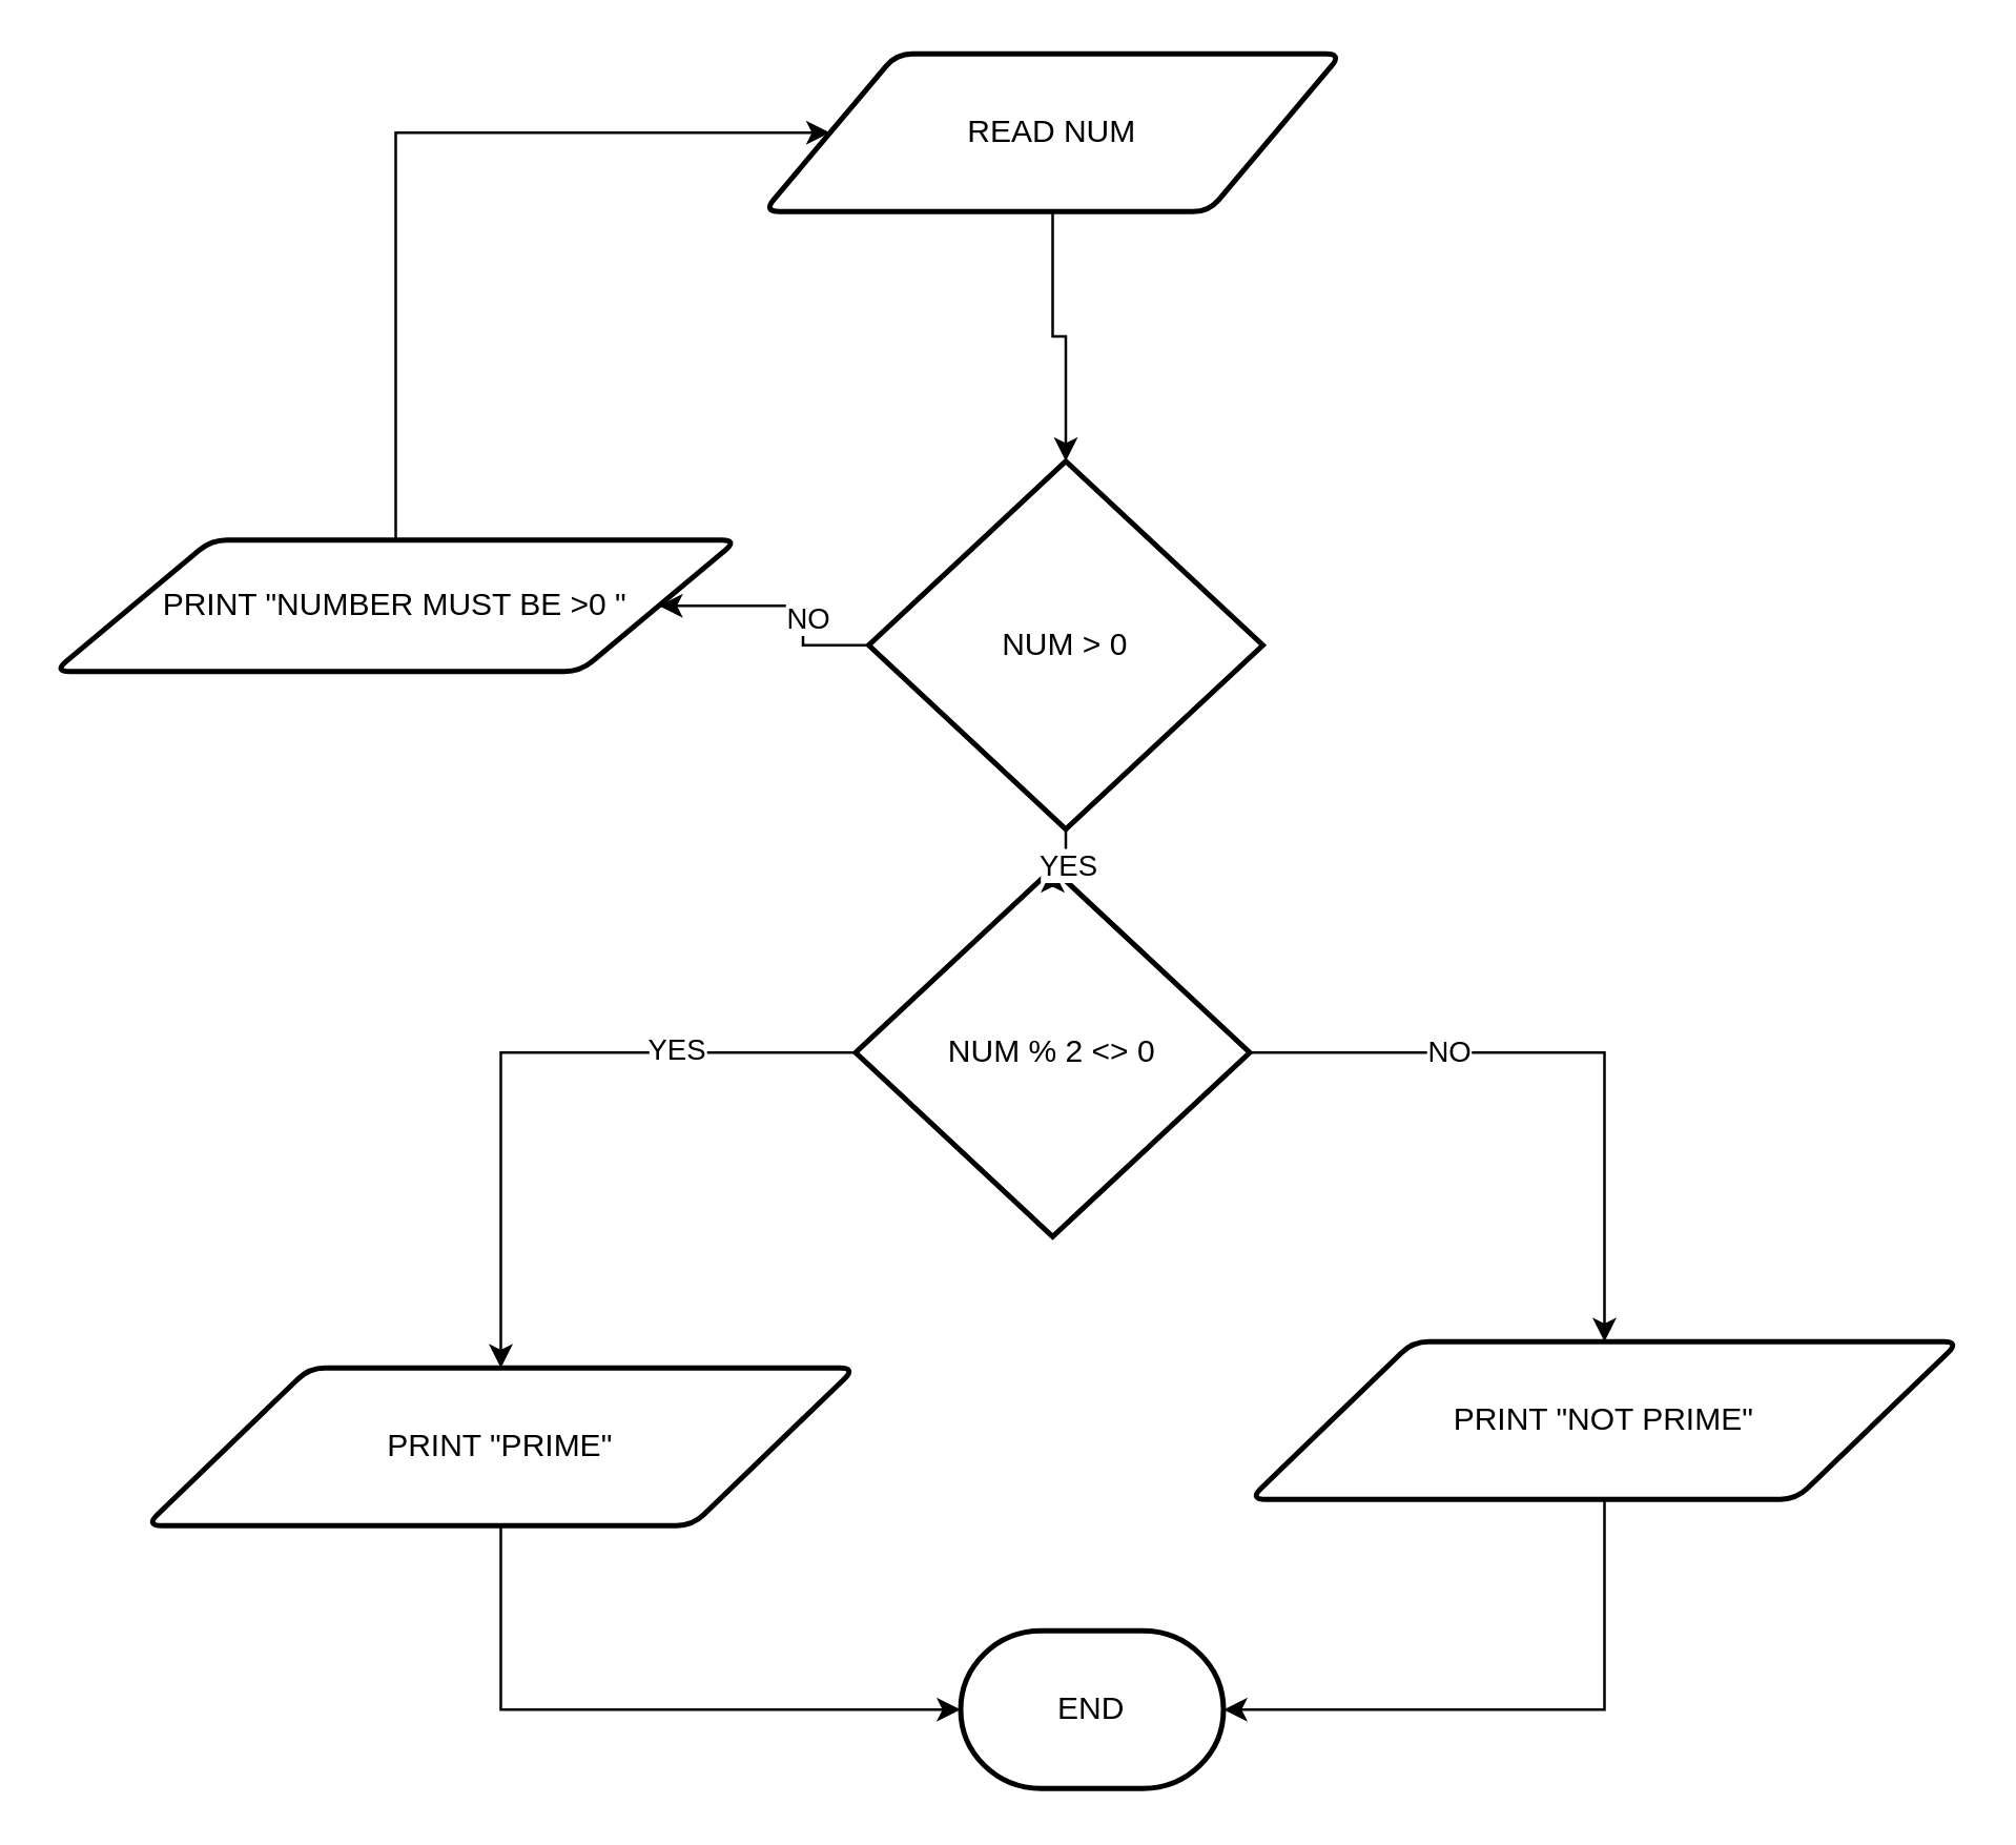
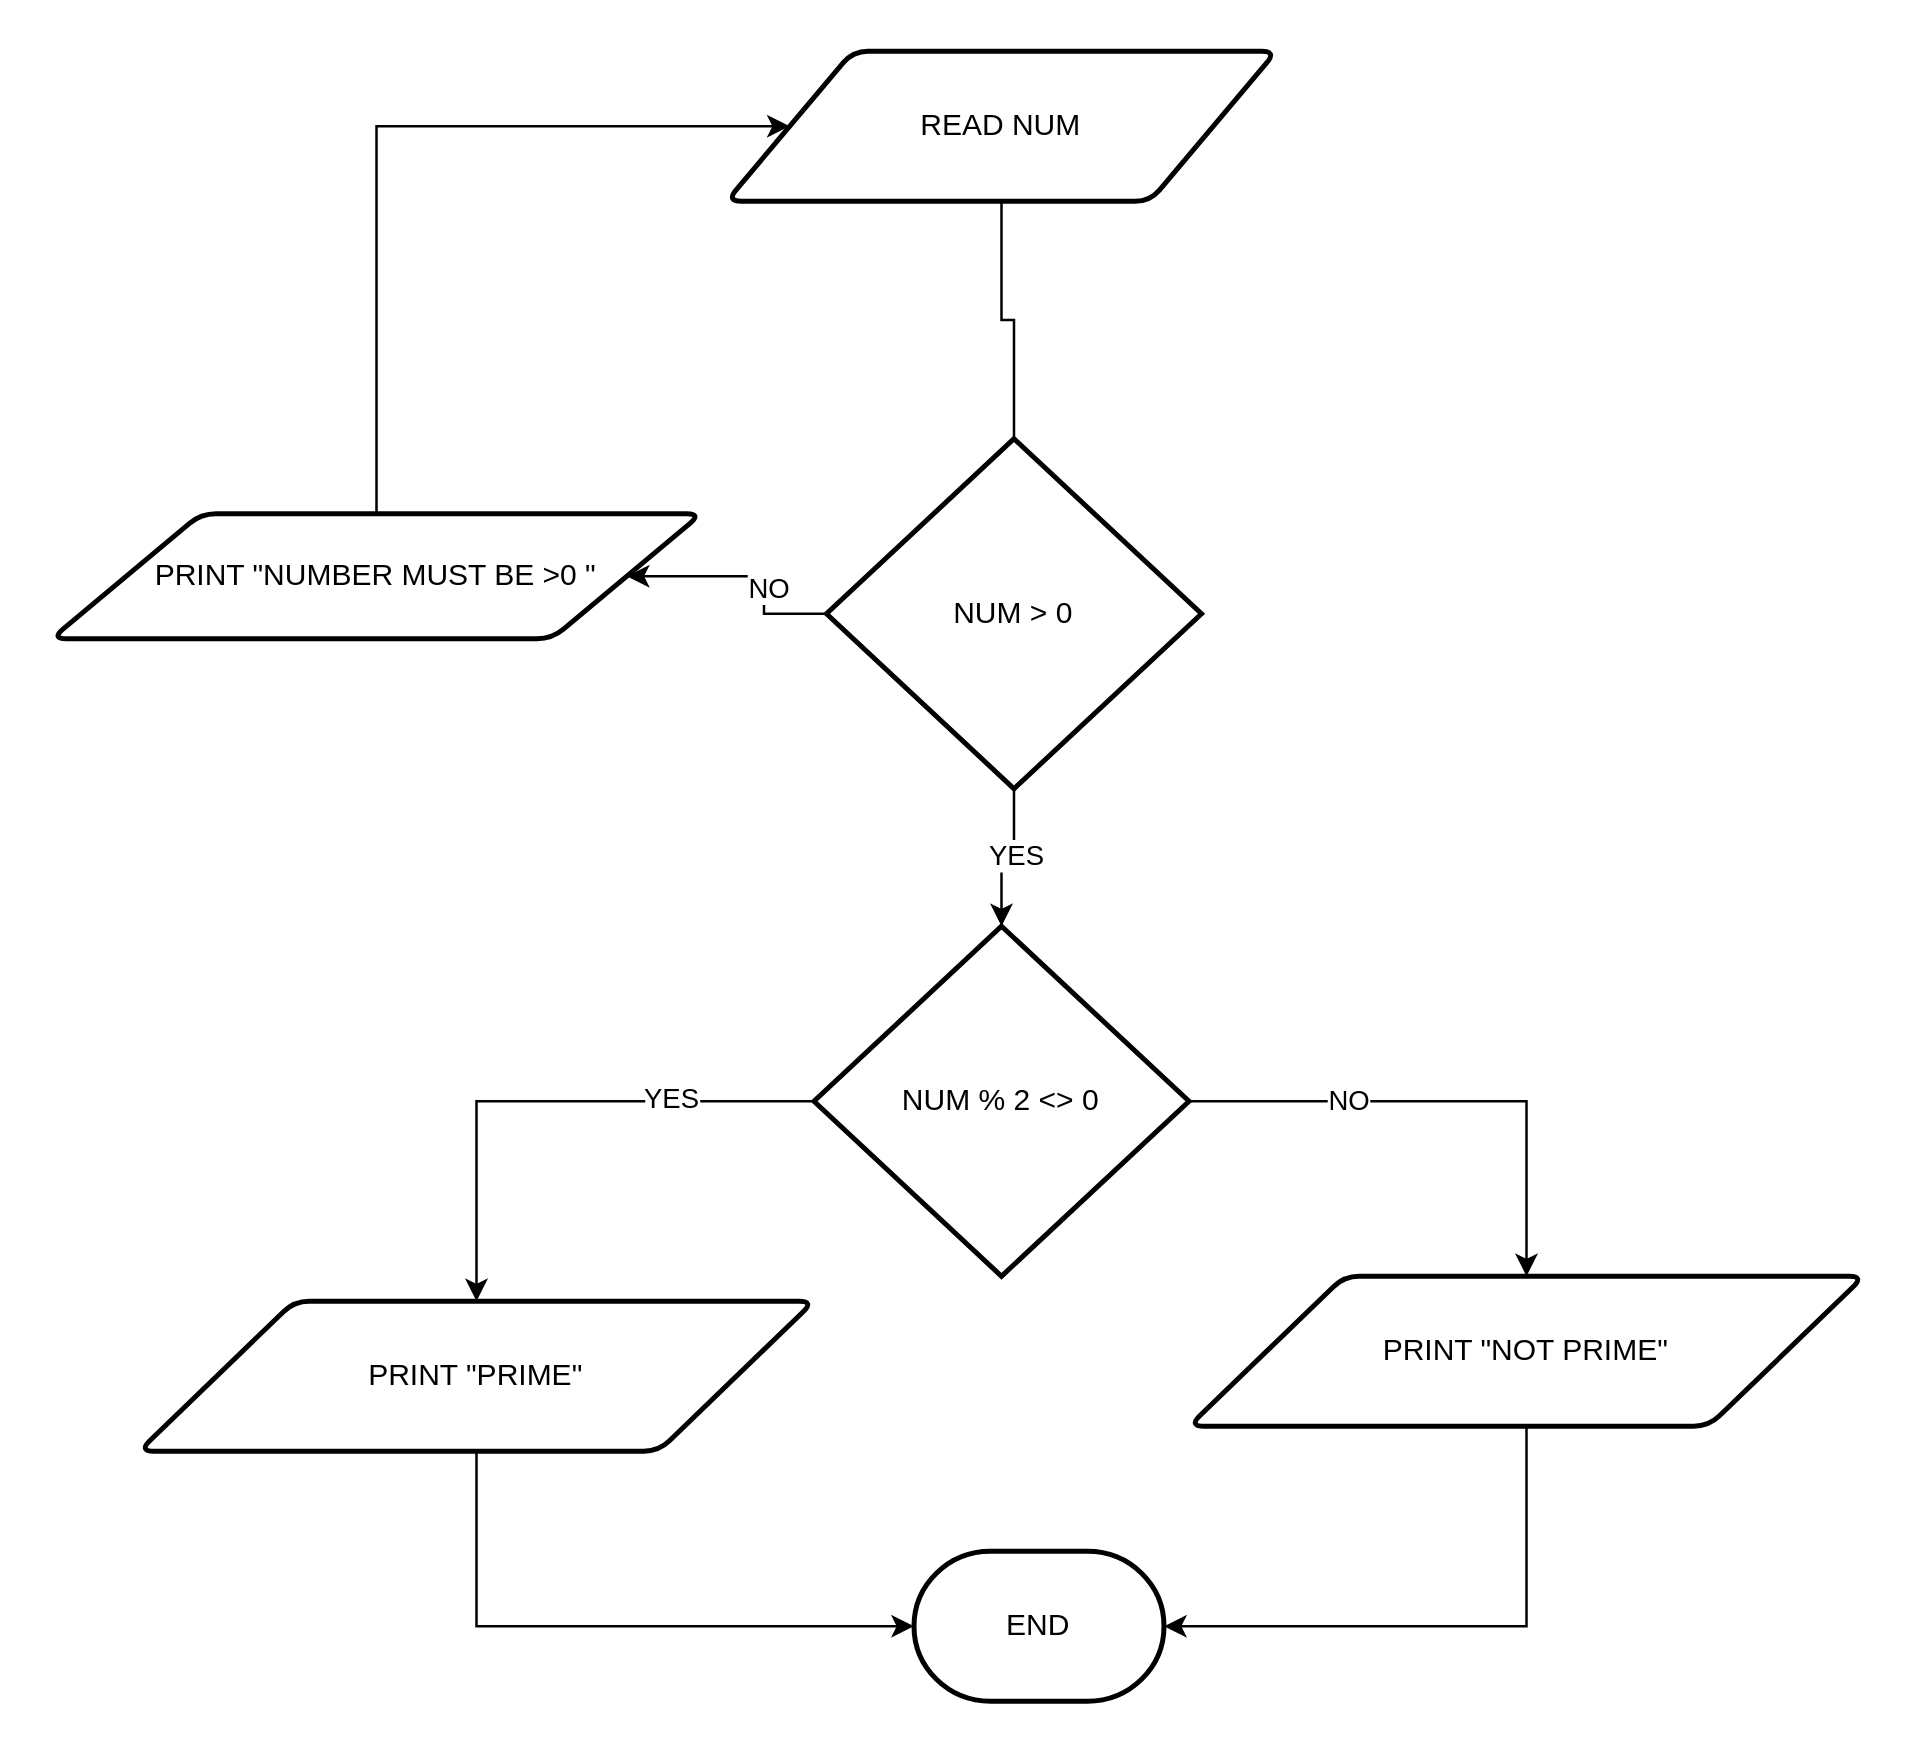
- <mxCell id="18" style="edgeStyle=orthogonalEdgeStyle;rounded=0;orthogonalLoop=1;jettySize=auto;html=1;exitX=0.5;exitY=1;exitDx=0;exitDy=0;entryX=0.5;entryY=0;entryDx=0;entryDy=0;entryPerimeter=0;" edge="1" parent="1" source="2" target="17"><mxGeometry relative="1" as="geometry" /></mxCell>
+ <mxCell id="18" style="edgeStyle=orthogonalEdgeStyle;rounded=0;orthogonalLoop=1;jettySize=auto;html=1;exitX=0.5;exitY=1;exitDx=0;exitDy=0;entryX=0.5;entryY=0;entryDx=0;entryDy=0;entryPerimeter=0;endArrow=none;" edge="1" parent="1" source="2" target="17"><mxGeometry relative="1" as="geometry" /></mxCell>
- <mxCell id="7" value="NUM % 2 &amp;lt;&amp;gt; 0" style="strokeWidth=2;html=1;shape=mxgraph.flowchart.decision;whiteSpace=wrap;" vertex="1" parent="1"><mxGeometry x="325" y="330" width="150" height="140" as="geometry" /></mxCell>
+ <mxCell id="7" value="NUM % 2 &amp;lt;&amp;gt; 0" style="strokeWidth=2;html=1;shape=mxgraph.flowchart.decision;whiteSpace=wrap;" vertex="1" parent="1"><mxGeometry x="325" y="370" width="150" height="140" as="geometry" /></mxCell>
